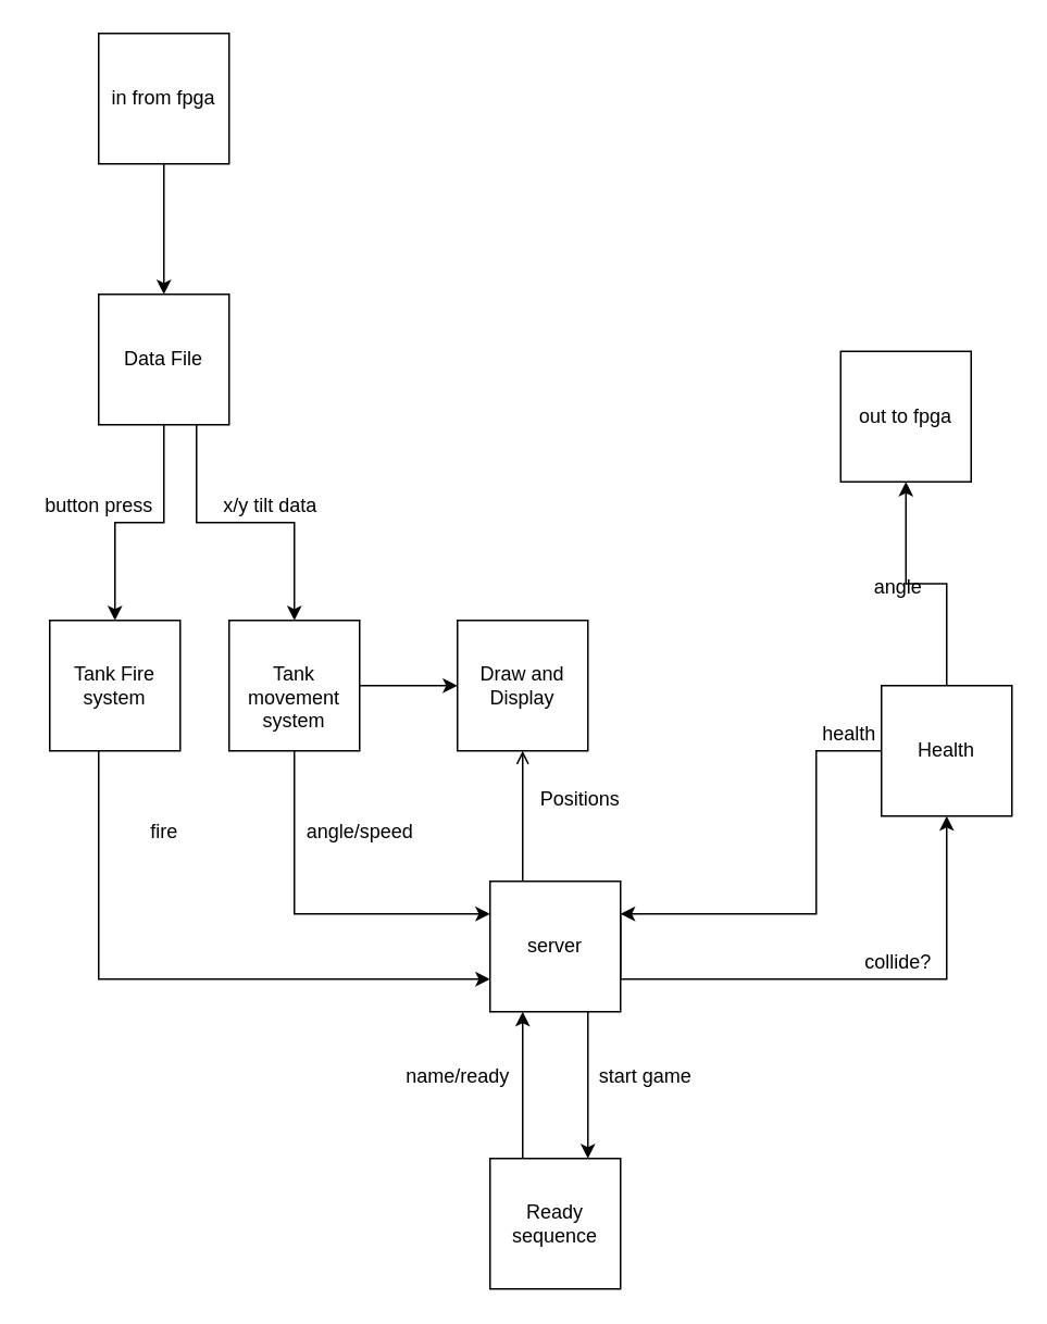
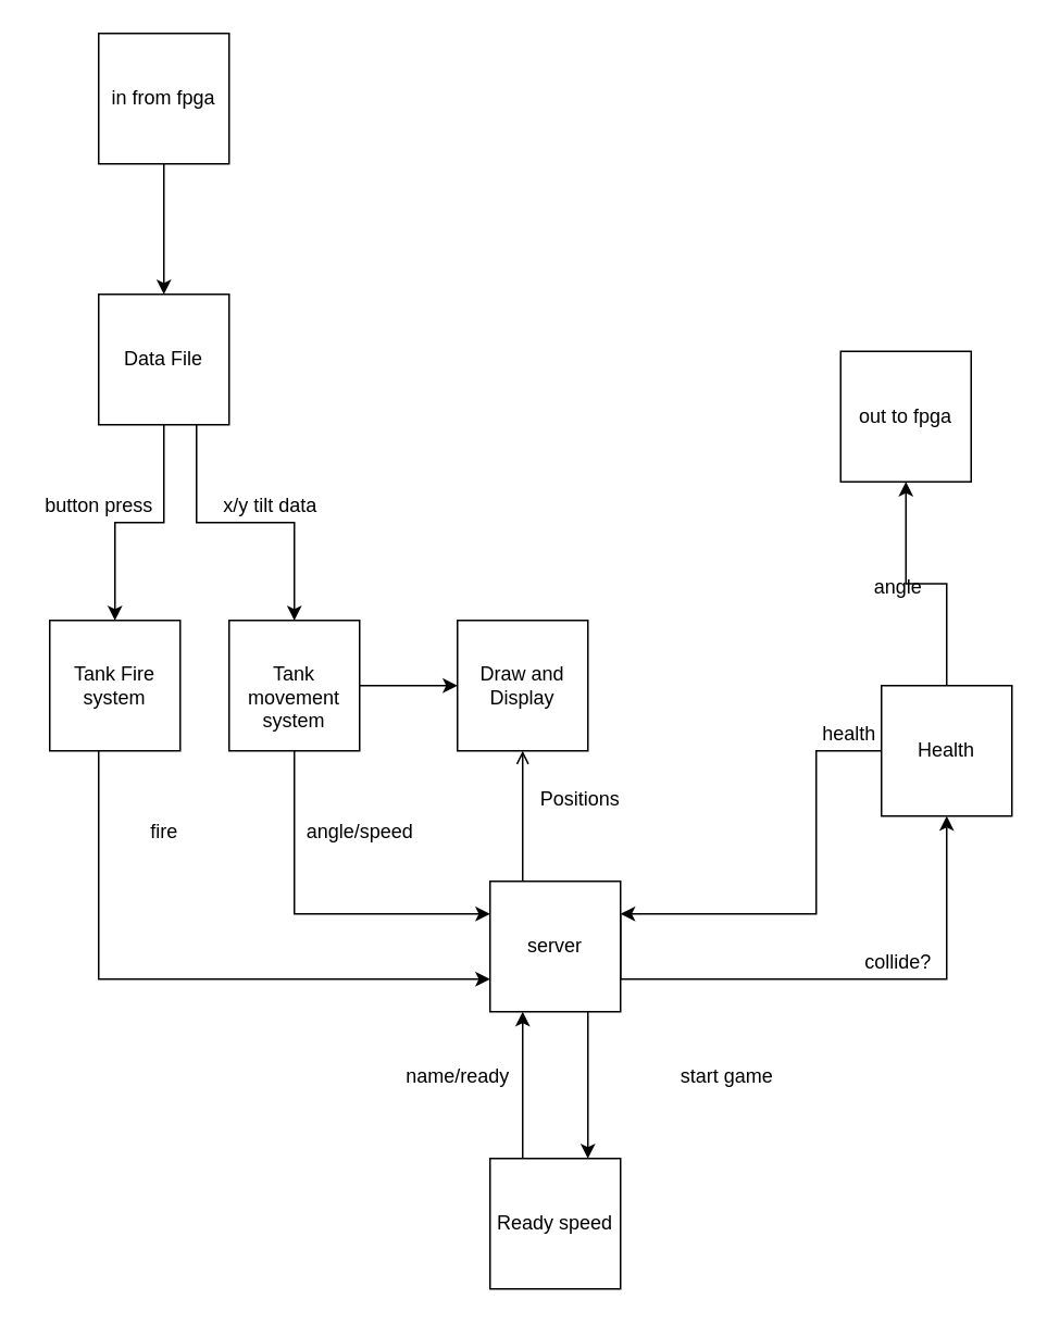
- <mxCell id="32" value="start game" style="text;html=1;align=center;verticalAlign=middle;resizable=0;points=[];autosize=1;strokeColor=none;fillColor=none;" parent="1" vertex="1"><mxGeometry x="360" y="650" width="70" height="20" as="geometry" /></mxCell>
+ <mxCell id="32" value="start game" style="text;html=1;align=center;verticalAlign=middle;resizable=0;points=[];autosize=1;strokeColor=none;fillColor=none;" parent="1" vertex="1"><mxGeometry x="410" y="650" width="70" height="20" as="geometry" /></mxCell>
- <mxCell id="29" value="Ready sequence" style="whiteSpace=wrap;html=1;aspect=fixed;" parent="1" vertex="1"><mxGeometry x="300" y="710" width="80" height="80" as="geometry" /></mxCell>
+ <mxCell id="29" value="Ready speed" style="whiteSpace=wrap;html=1;aspect=fixed;" parent="1" vertex="1"><mxGeometry x="300" y="710" width="80" height="80" as="geometry" /></mxCell>
